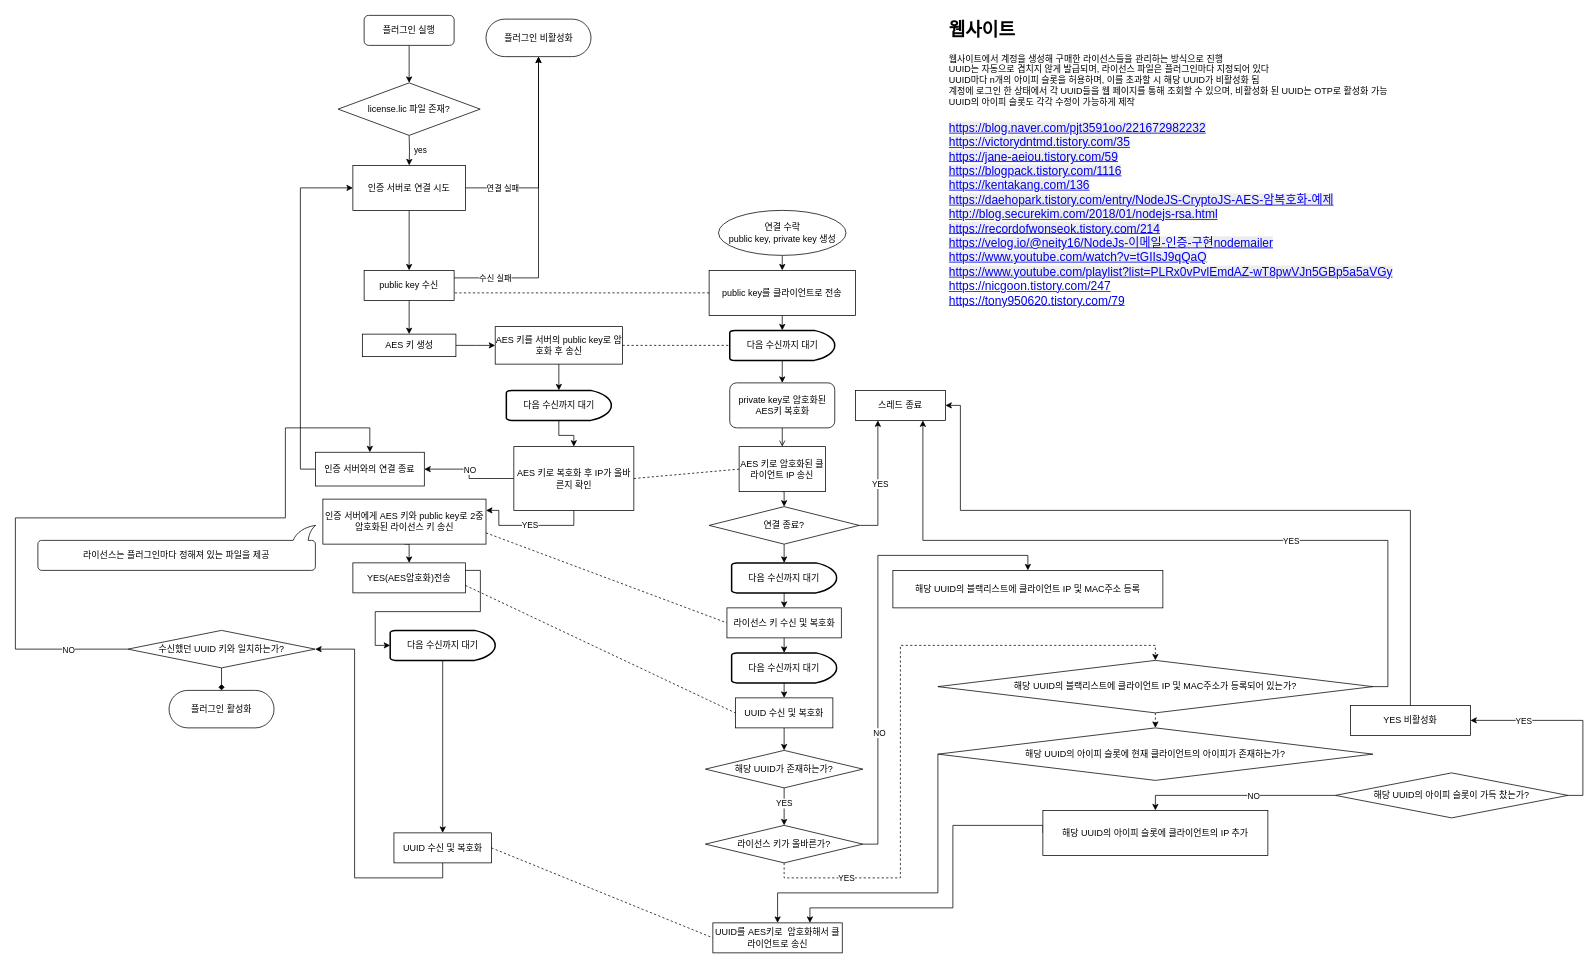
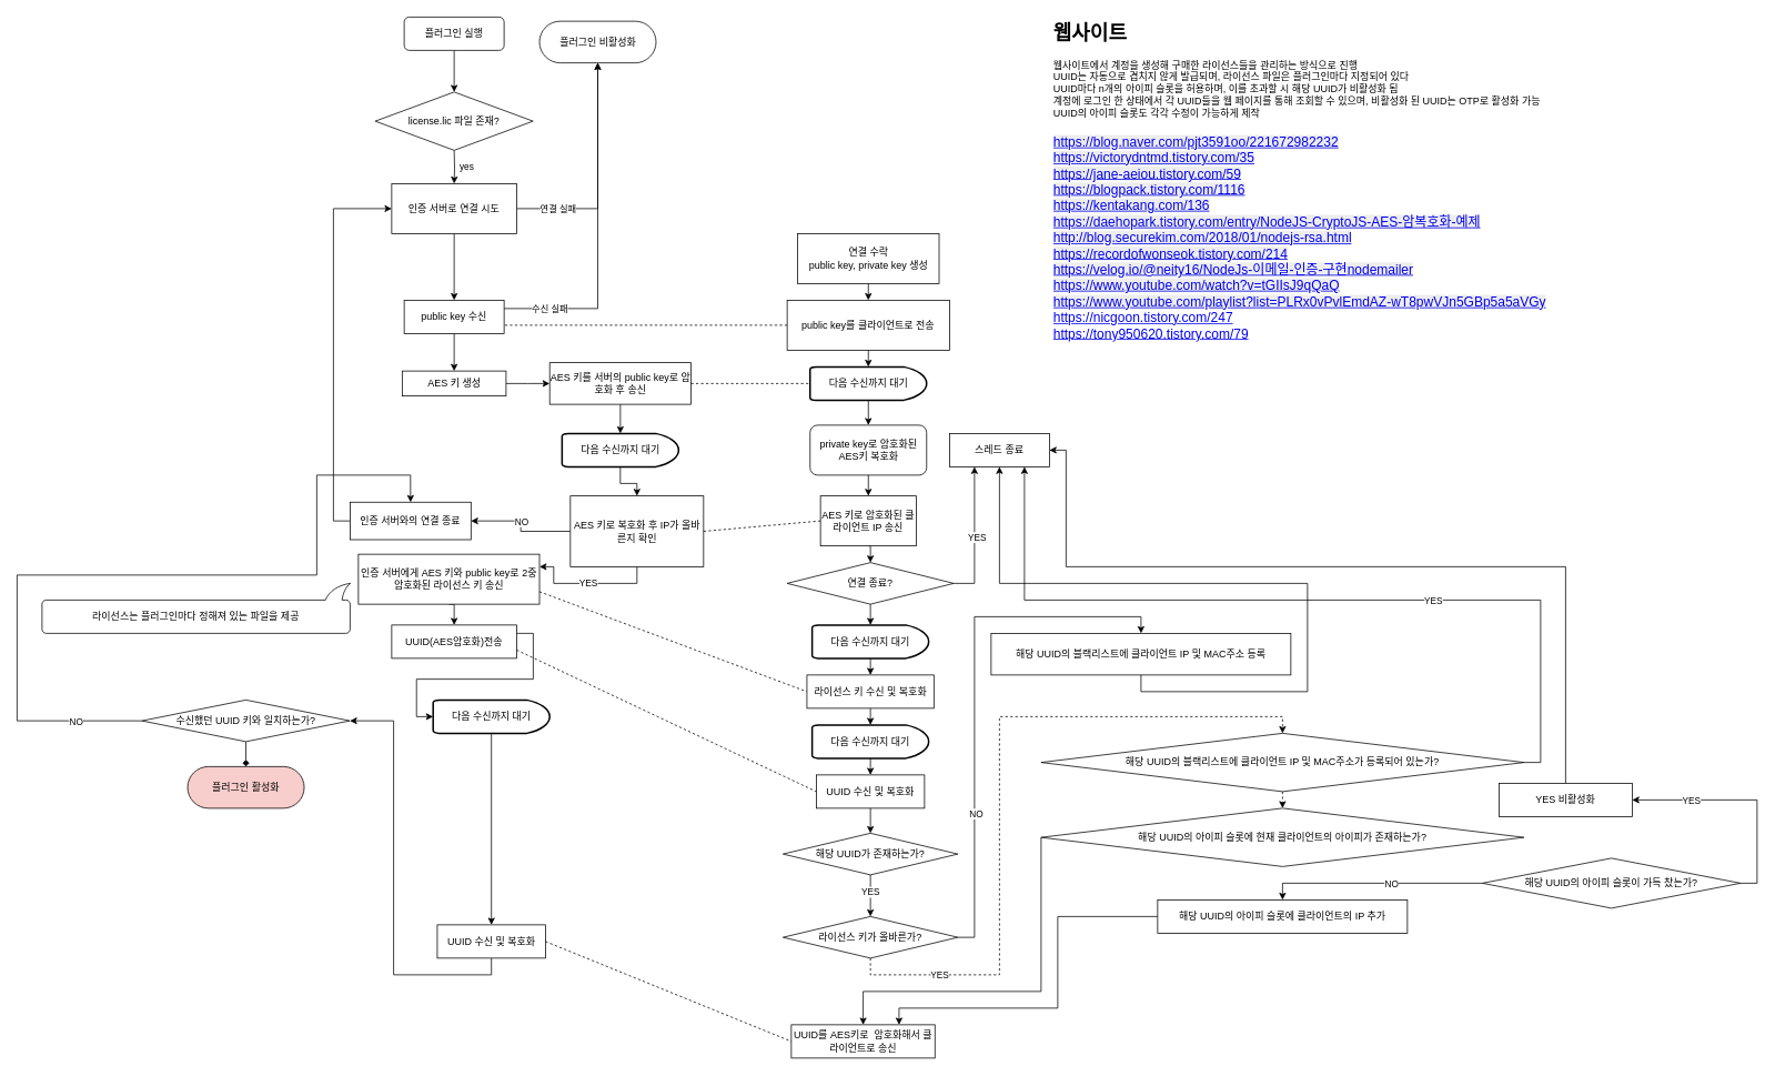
- <mxCell id="7" value="&lt;span&gt;연결 수락&lt;/span&gt;&lt;br&gt;&lt;span&gt;public key, private key 생성&lt;/span&gt;" style="ellipse;whiteSpace=wrap;html=1;" parent="1" vertex="1"><mxGeometry x="957.5" y="280" width="170" height="60" as="geometry" /></mxCell>
+ <mxCell id="7" value="&lt;span&gt;연결 수락&lt;/span&gt;&lt;br&gt;&lt;span&gt;public key, private key 생성&lt;/span&gt;" style="rounded=0;whiteSpace=wrap;html=1;" parent="1" vertex="1"><mxGeometry x="957.5" y="280" width="170" height="60" as="geometry" /></mxCell>
- <mxCell id="23" style="edgeStyle=orthogonalEdgeStyle;rounded=0;orthogonalLoop=1;jettySize=auto;html=1;exitX=0.5;exitY=1;exitDx=0;exitDy=0;entryX=0.5;entryY=0;entryDx=0;entryDy=0;endArrow=open;" parent="1" source="24" target="28" edge="1"><mxGeometry relative="1" as="geometry" /></mxCell>
+ <mxCell id="23" style="edgeStyle=orthogonalEdgeStyle;rounded=0;orthogonalLoop=1;jettySize=auto;html=1;exitX=0.5;exitY=1;exitDx=0;exitDy=0;entryX=0.5;entryY=0;entryDx=0;entryDy=0;" parent="1" source="24" target="28" edge="1"><mxGeometry relative="1" as="geometry" /></mxCell>
+ <mxCell id="63" style="edgeStyle=orthogonalEdgeStyle;rounded=0;orthogonalLoop=1;jettySize=auto;html=1;exitX=0.5;exitY=1;exitDx=0;exitDy=0;entryX=0.5;entryY=1;entryDx=0;entryDy=0;" parent="1" source="64" target="42" edge="1"><mxGeometry relative="1" as="geometry"><Array as="points"><mxPoint x="1370" y="830" /><mxPoint x="1570" y="830" /><mxPoint x="1570" y="700" /><mxPoint x="1200" y="700" /></Array></mxGeometry></mxCell>
- <mxCell id="52" value="YES(AES암호화)전송" style="rounded=0;whiteSpace=wrap;html=1;fillColor=default;" parent="1" vertex="1"><mxGeometry x="470.01" y="750" width="150" height="40" as="geometry" /></mxCell>
+ <mxCell id="52" value="UUID(AES암호화)전송" style="rounded=0;whiteSpace=wrap;html=1;fillColor=default;" parent="1" vertex="1"><mxGeometry x="470.01" y="750" width="150" height="40" as="geometry" /></mxCell>
- <mxCell id="93" value="플러그인 활성화" style="rounded=1;whiteSpace=wrap;html=1;arcSize=50;" parent="1" vertex="1"><mxGeometry x="224.88" y="920" width="140" height="50" as="geometry" /></mxCell>
+ <mxCell id="93" value="플러그인 활성화" style="rounded=1;whiteSpace=wrap;html=1;arcSize=50;fillColor=#f8cecc;" parent="1" vertex="1"><mxGeometry x="224.88" y="920" width="140" height="50" as="geometry" /></mxCell>
- <mxCell id="82" value="해당 UUID의 아이피 슬롯에 클라이언트의 IP 추가" style="rounded=0;whiteSpace=wrap;html=1;fillColor=default;" parent="1" vertex="1"><mxGeometry x="1390" y="1080" width="300" height="60" as="geometry" /></mxCell>
+ <mxCell id="82" value="해당 UUID의 아이피 슬롯에 클라이언트의 IP 추가" style="rounded=0;whiteSpace=wrap;html=1;fillColor=default;" parent="1" vertex="1"><mxGeometry x="1390" y="1080" width="300" height="40" as="geometry" /></mxCell>
